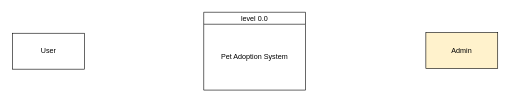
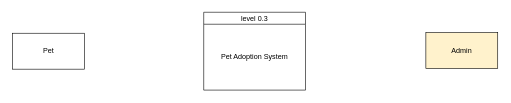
- <mxCell id="2" value="level 0.0" style="swimlane;fontStyle=0;childLayout=stackLayout;horizontal=1;startSize=20;fillColor=#ffffff;horizontalStack=0;resizeParent=1;resizeParentMax=0;resizeLast=0;collapsible=0;marginBottom=0;swimlaneFillColor=#ffffff;" vertex="1" parent="1"><mxGeometry x="339" y="20" width="170" height="130" as="geometry" /></mxCell>
+ <mxCell id="2" value="level 0.3" style="swimlane;fontStyle=0;childLayout=stackLayout;horizontal=1;startSize=20;fillColor=#ffffff;horizontalStack=0;resizeParent=1;resizeParentMax=0;resizeLast=0;collapsible=0;marginBottom=0;swimlaneFillColor=#ffffff;" vertex="1" parent="1"><mxGeometry x="339" y="20" width="170" height="130" as="geometry" /></mxCell>
- <mxCell id="4" value="User" style="rounded=0;whiteSpace=wrap;html=1;" vertex="1" parent="1"><mxGeometry x="20" y="55" width="120" height="60" as="geometry" /></mxCell>
+ <mxCell id="4" value="Pet" style="rounded=0;whiteSpace=wrap;html=1;" vertex="1" parent="1"><mxGeometry x="20" y="55" width="120" height="60" as="geometry" /></mxCell>
